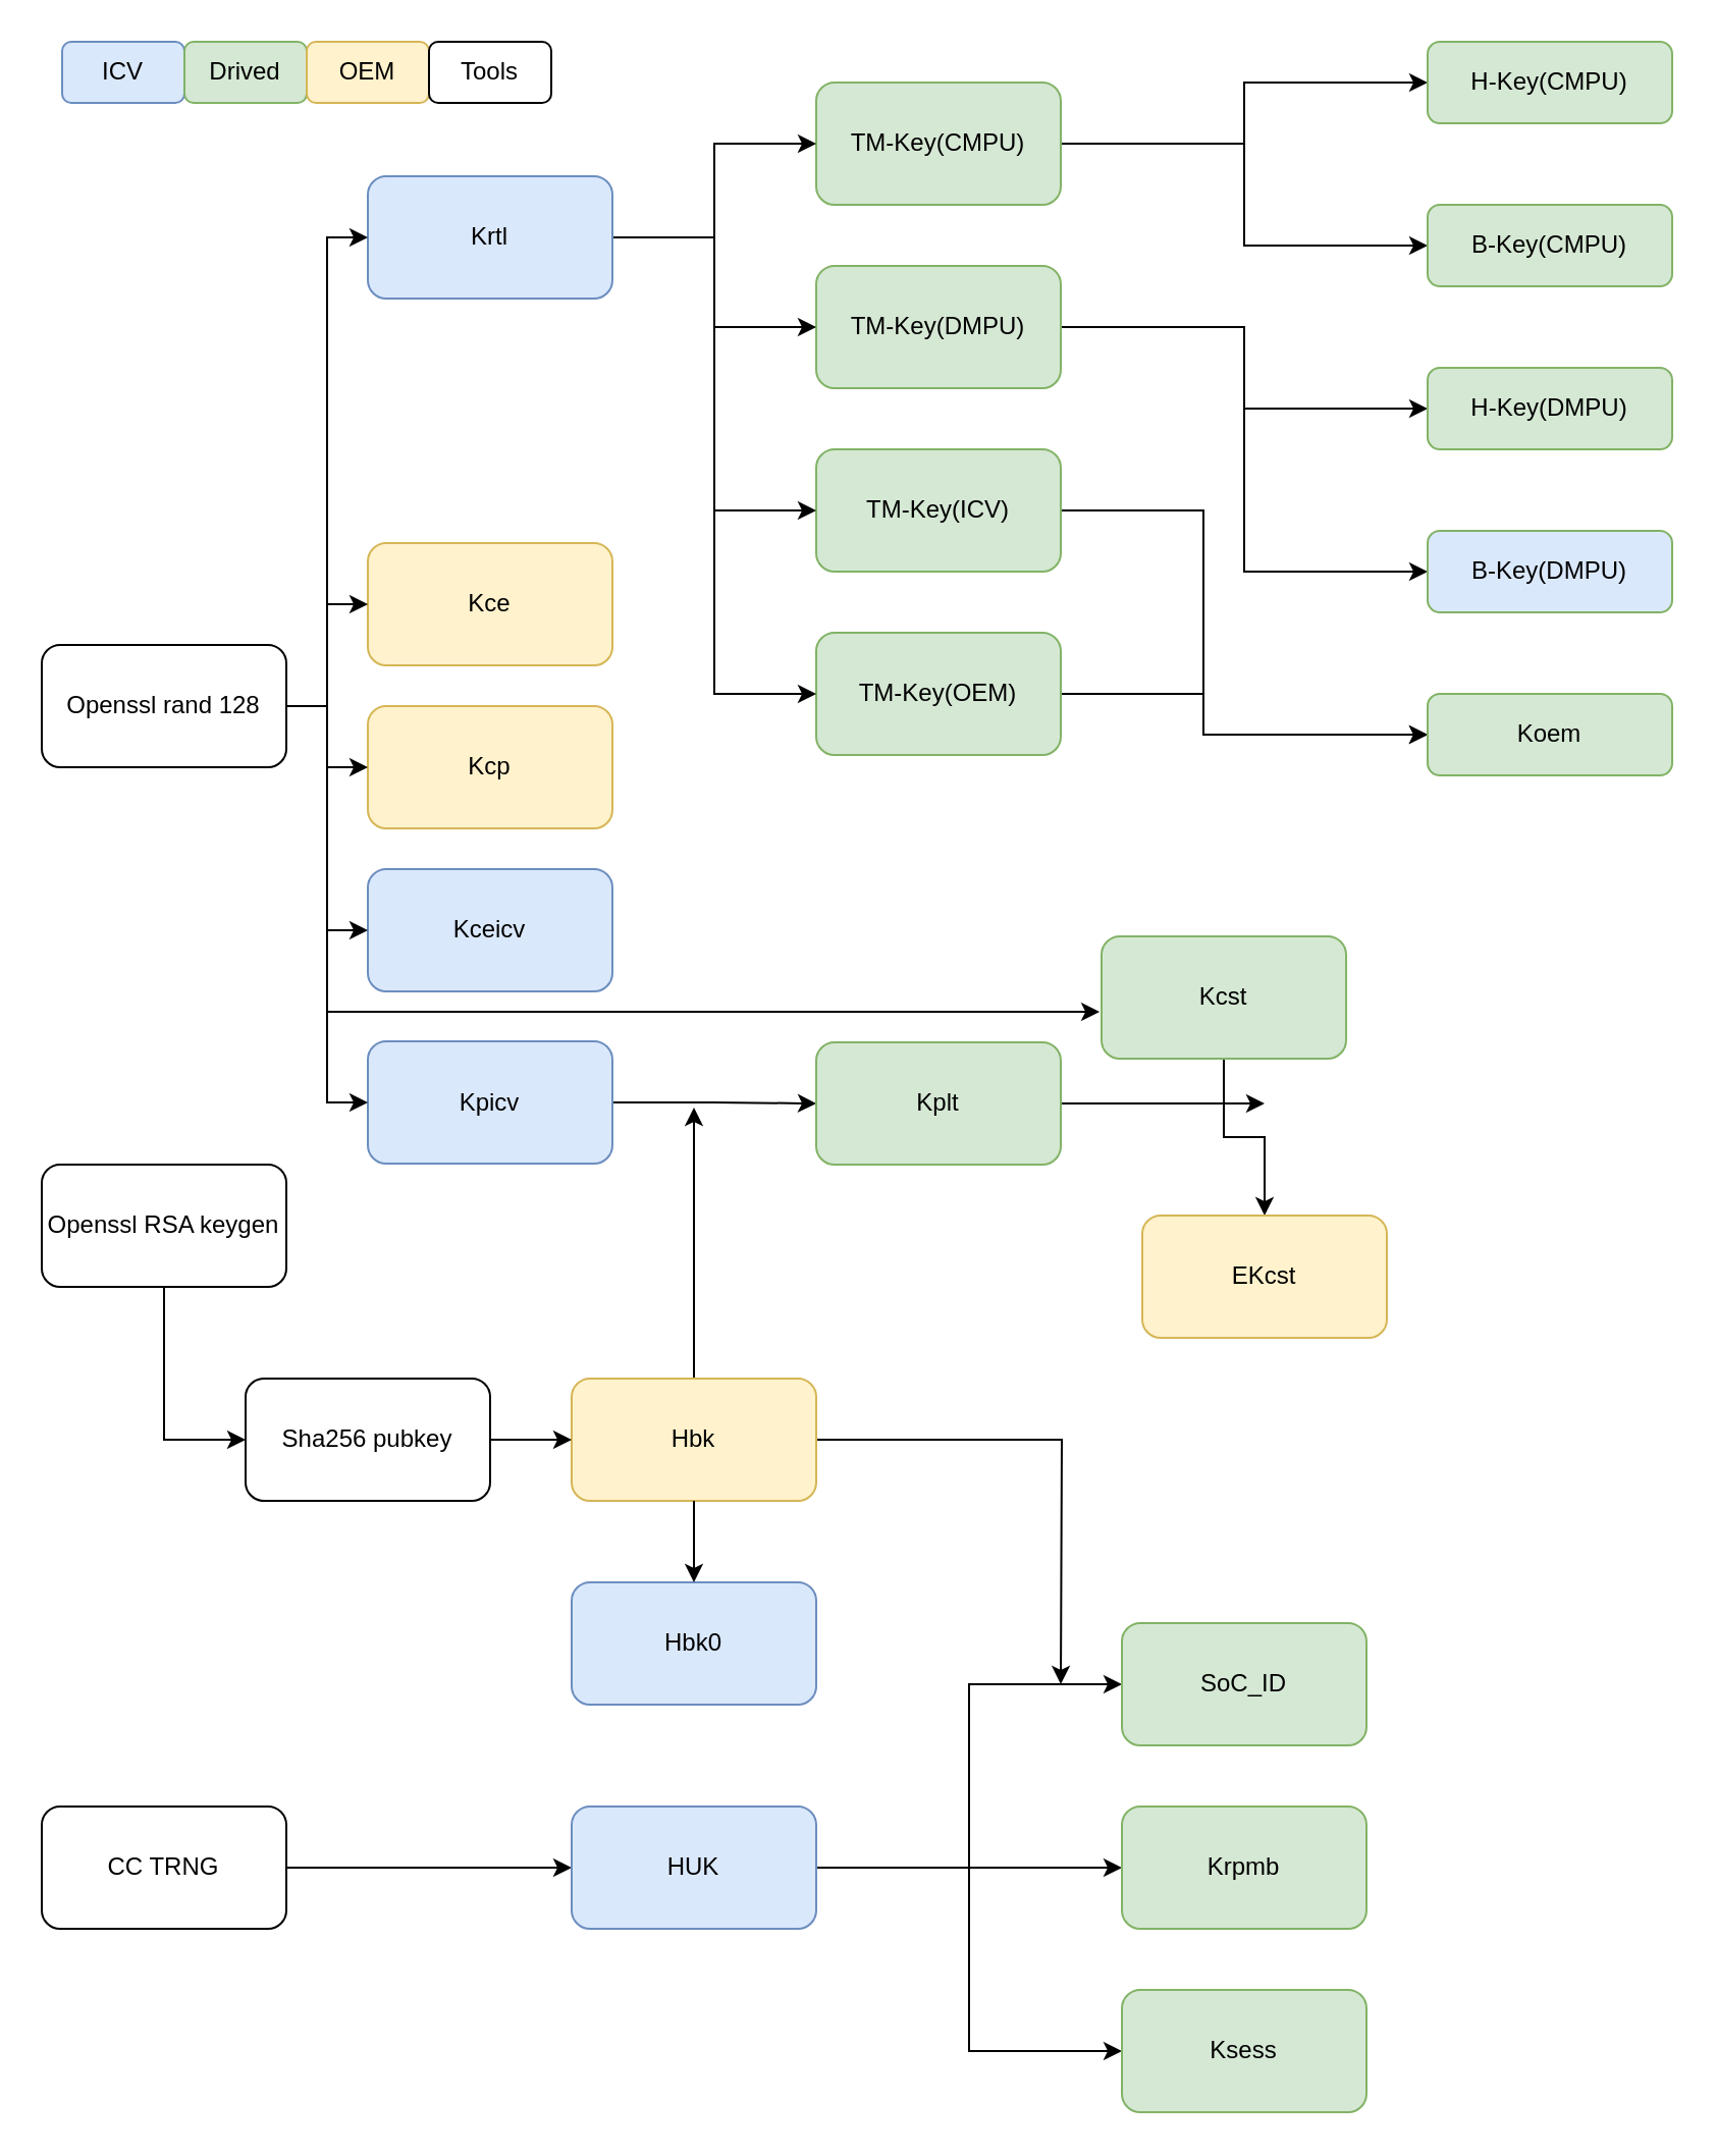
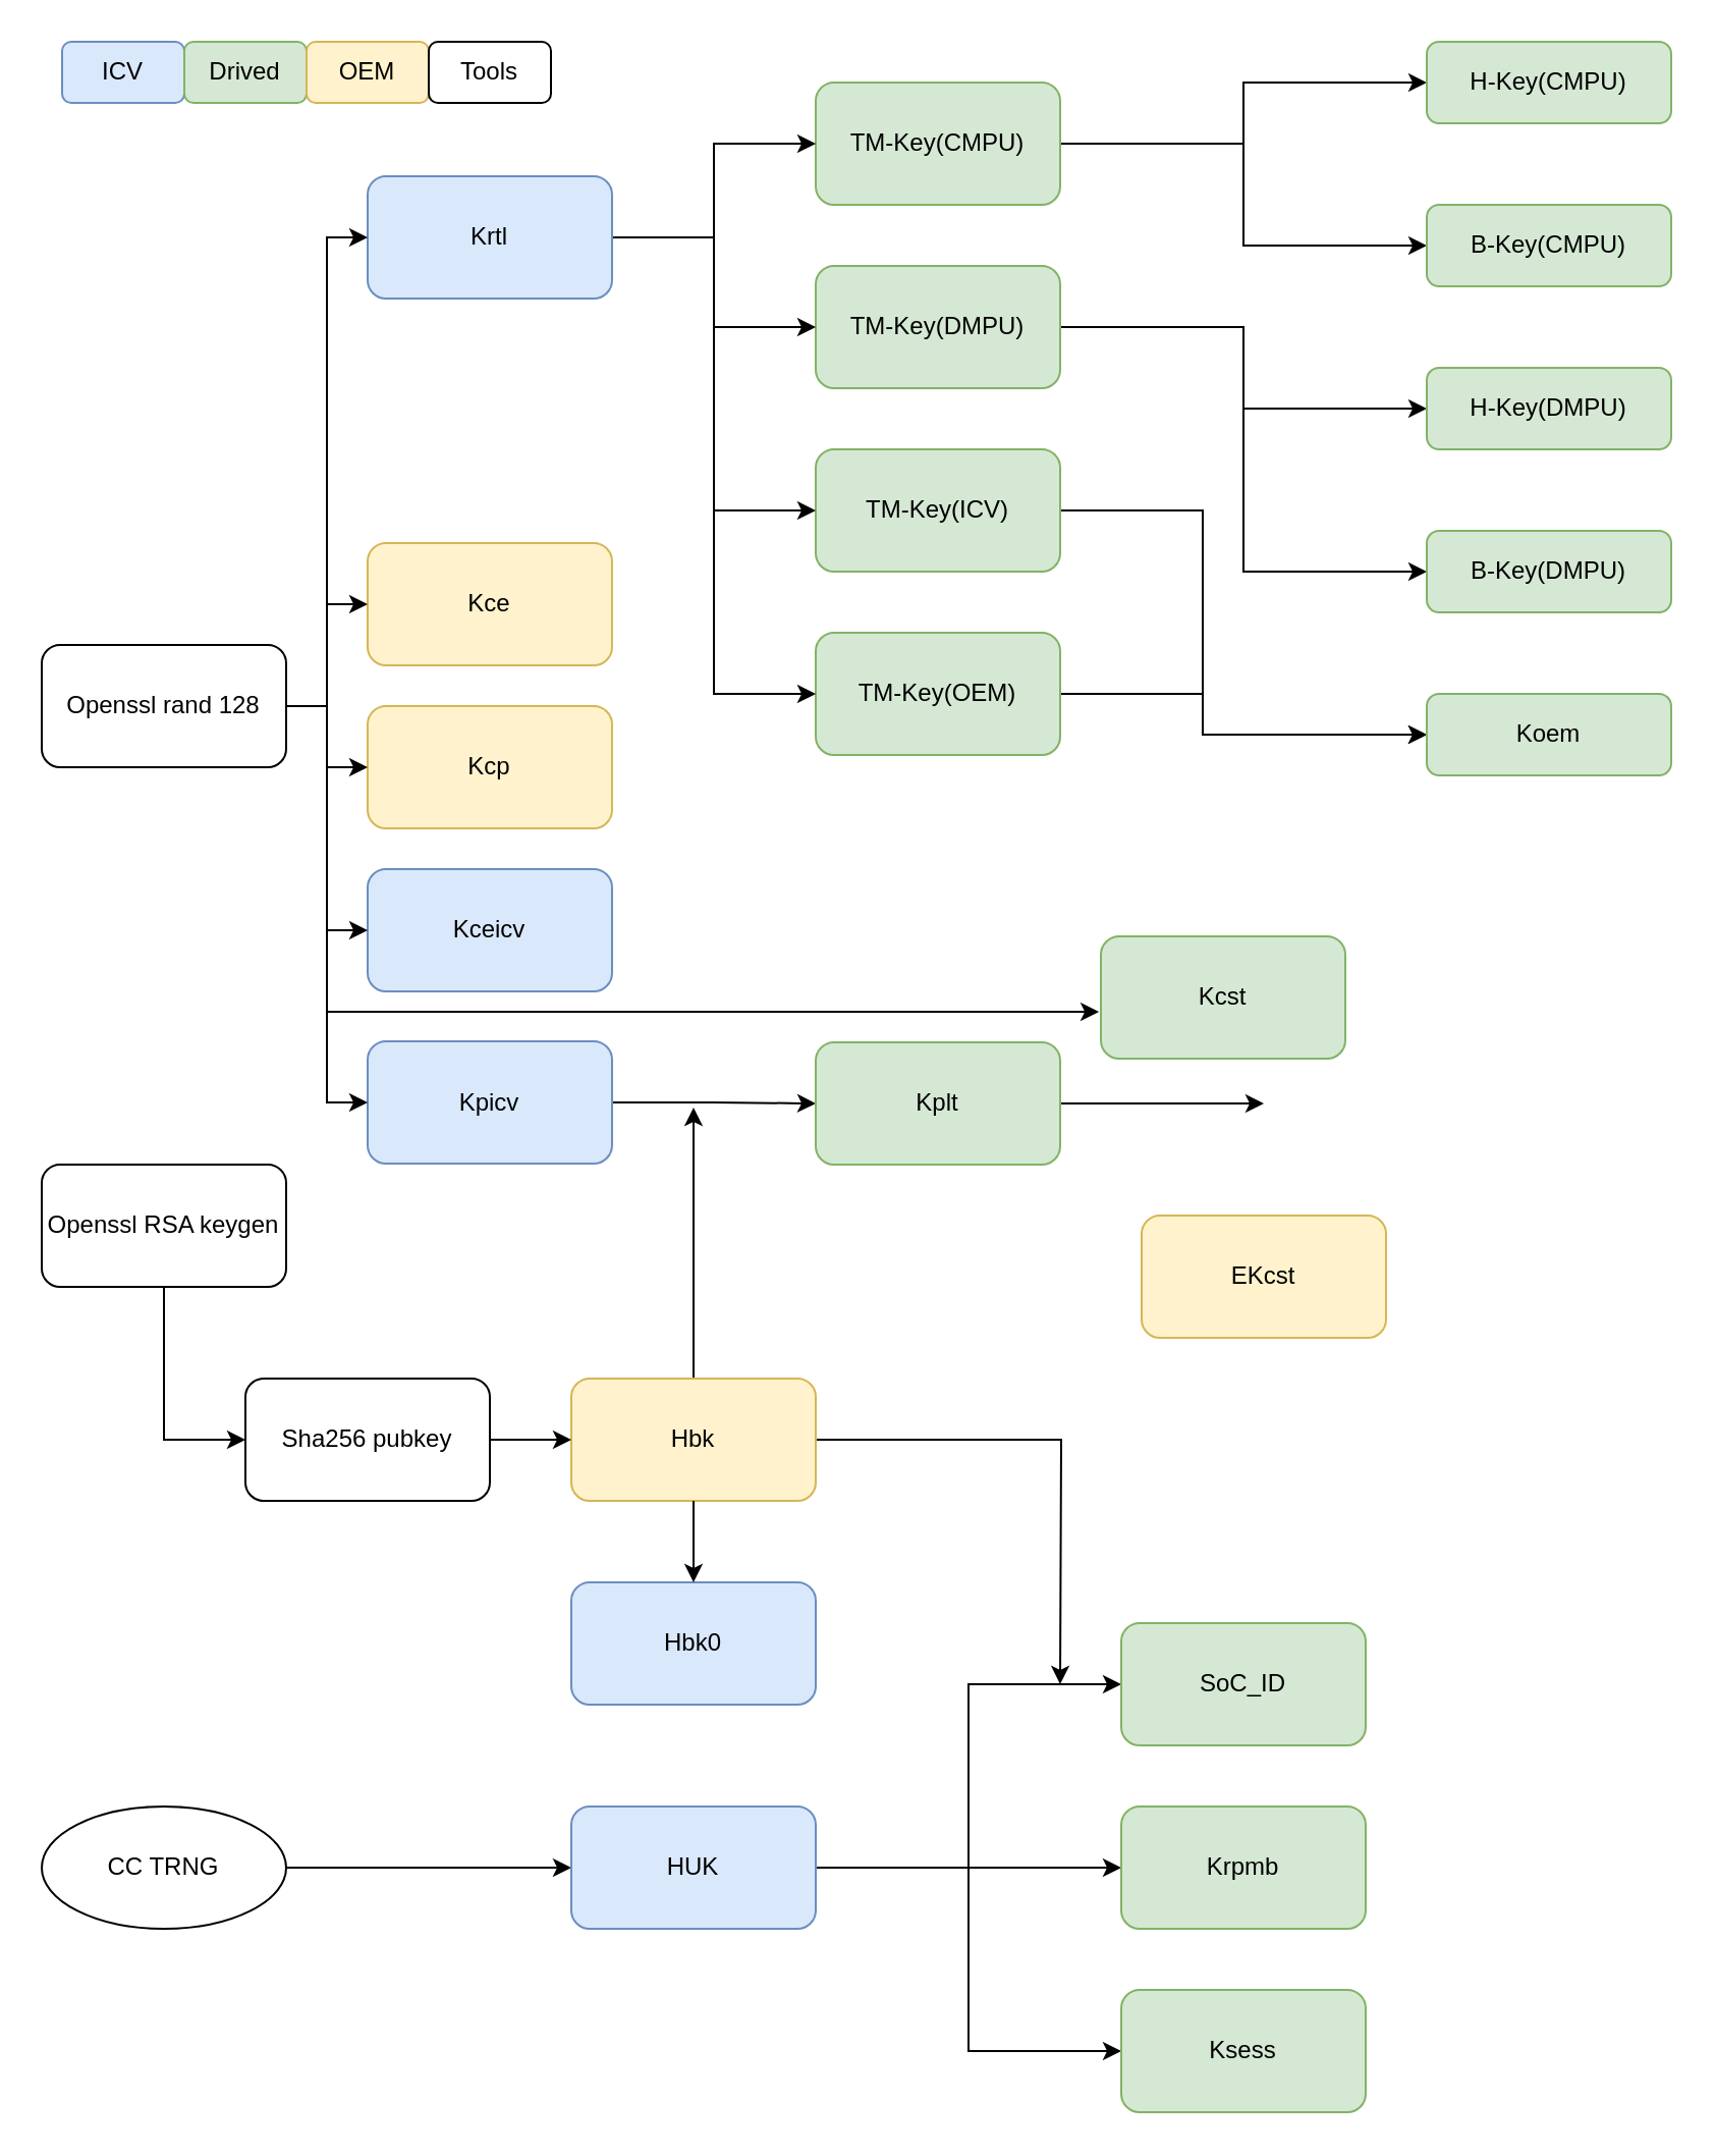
- <mxCell id="15" value="B-Key(DMPU)" style="rounded=1;whiteSpace=wrap;html=1;fillColor=#dae8fc;strokeColor=#82b366;" vertex="1" parent="1"><mxGeometry x="700" y="260" width="120" height="40" as="geometry" /></mxCell>
+ <mxCell id="15" value="B-Key(DMPU)" style="rounded=1;whiteSpace=wrap;html=1;fillColor=#d5e8d4;strokeColor=#82b366;" vertex="1" parent="1"><mxGeometry x="700" y="260" width="120" height="40" as="geometry" /></mxCell>
- <mxCell id="40" style="edgeStyle=orthogonalEdgeStyle;rounded=0;orthogonalLoop=1;jettySize=auto;html=1;entryX=0.5;entryY=0;entryDx=0;entryDy=0;" edge="1" parent="1" source="41" target="45"><mxGeometry relative="1" as="geometry" /></mxCell>
- <mxCell id="53" value="CC TRNG" style="rounded=1;whiteSpace=wrap;html=1;" vertex="1" parent="1"><mxGeometry y="886" width="120" height="60" as="geometry" x="20" /></mxCell>
+ <mxCell id="53" value="CC TRNG" style="ellipse;whiteSpace=wrap;html=1;" vertex="1" parent="1"><mxGeometry y="886" width="120" height="60" as="geometry" x="20" /></mxCell>
